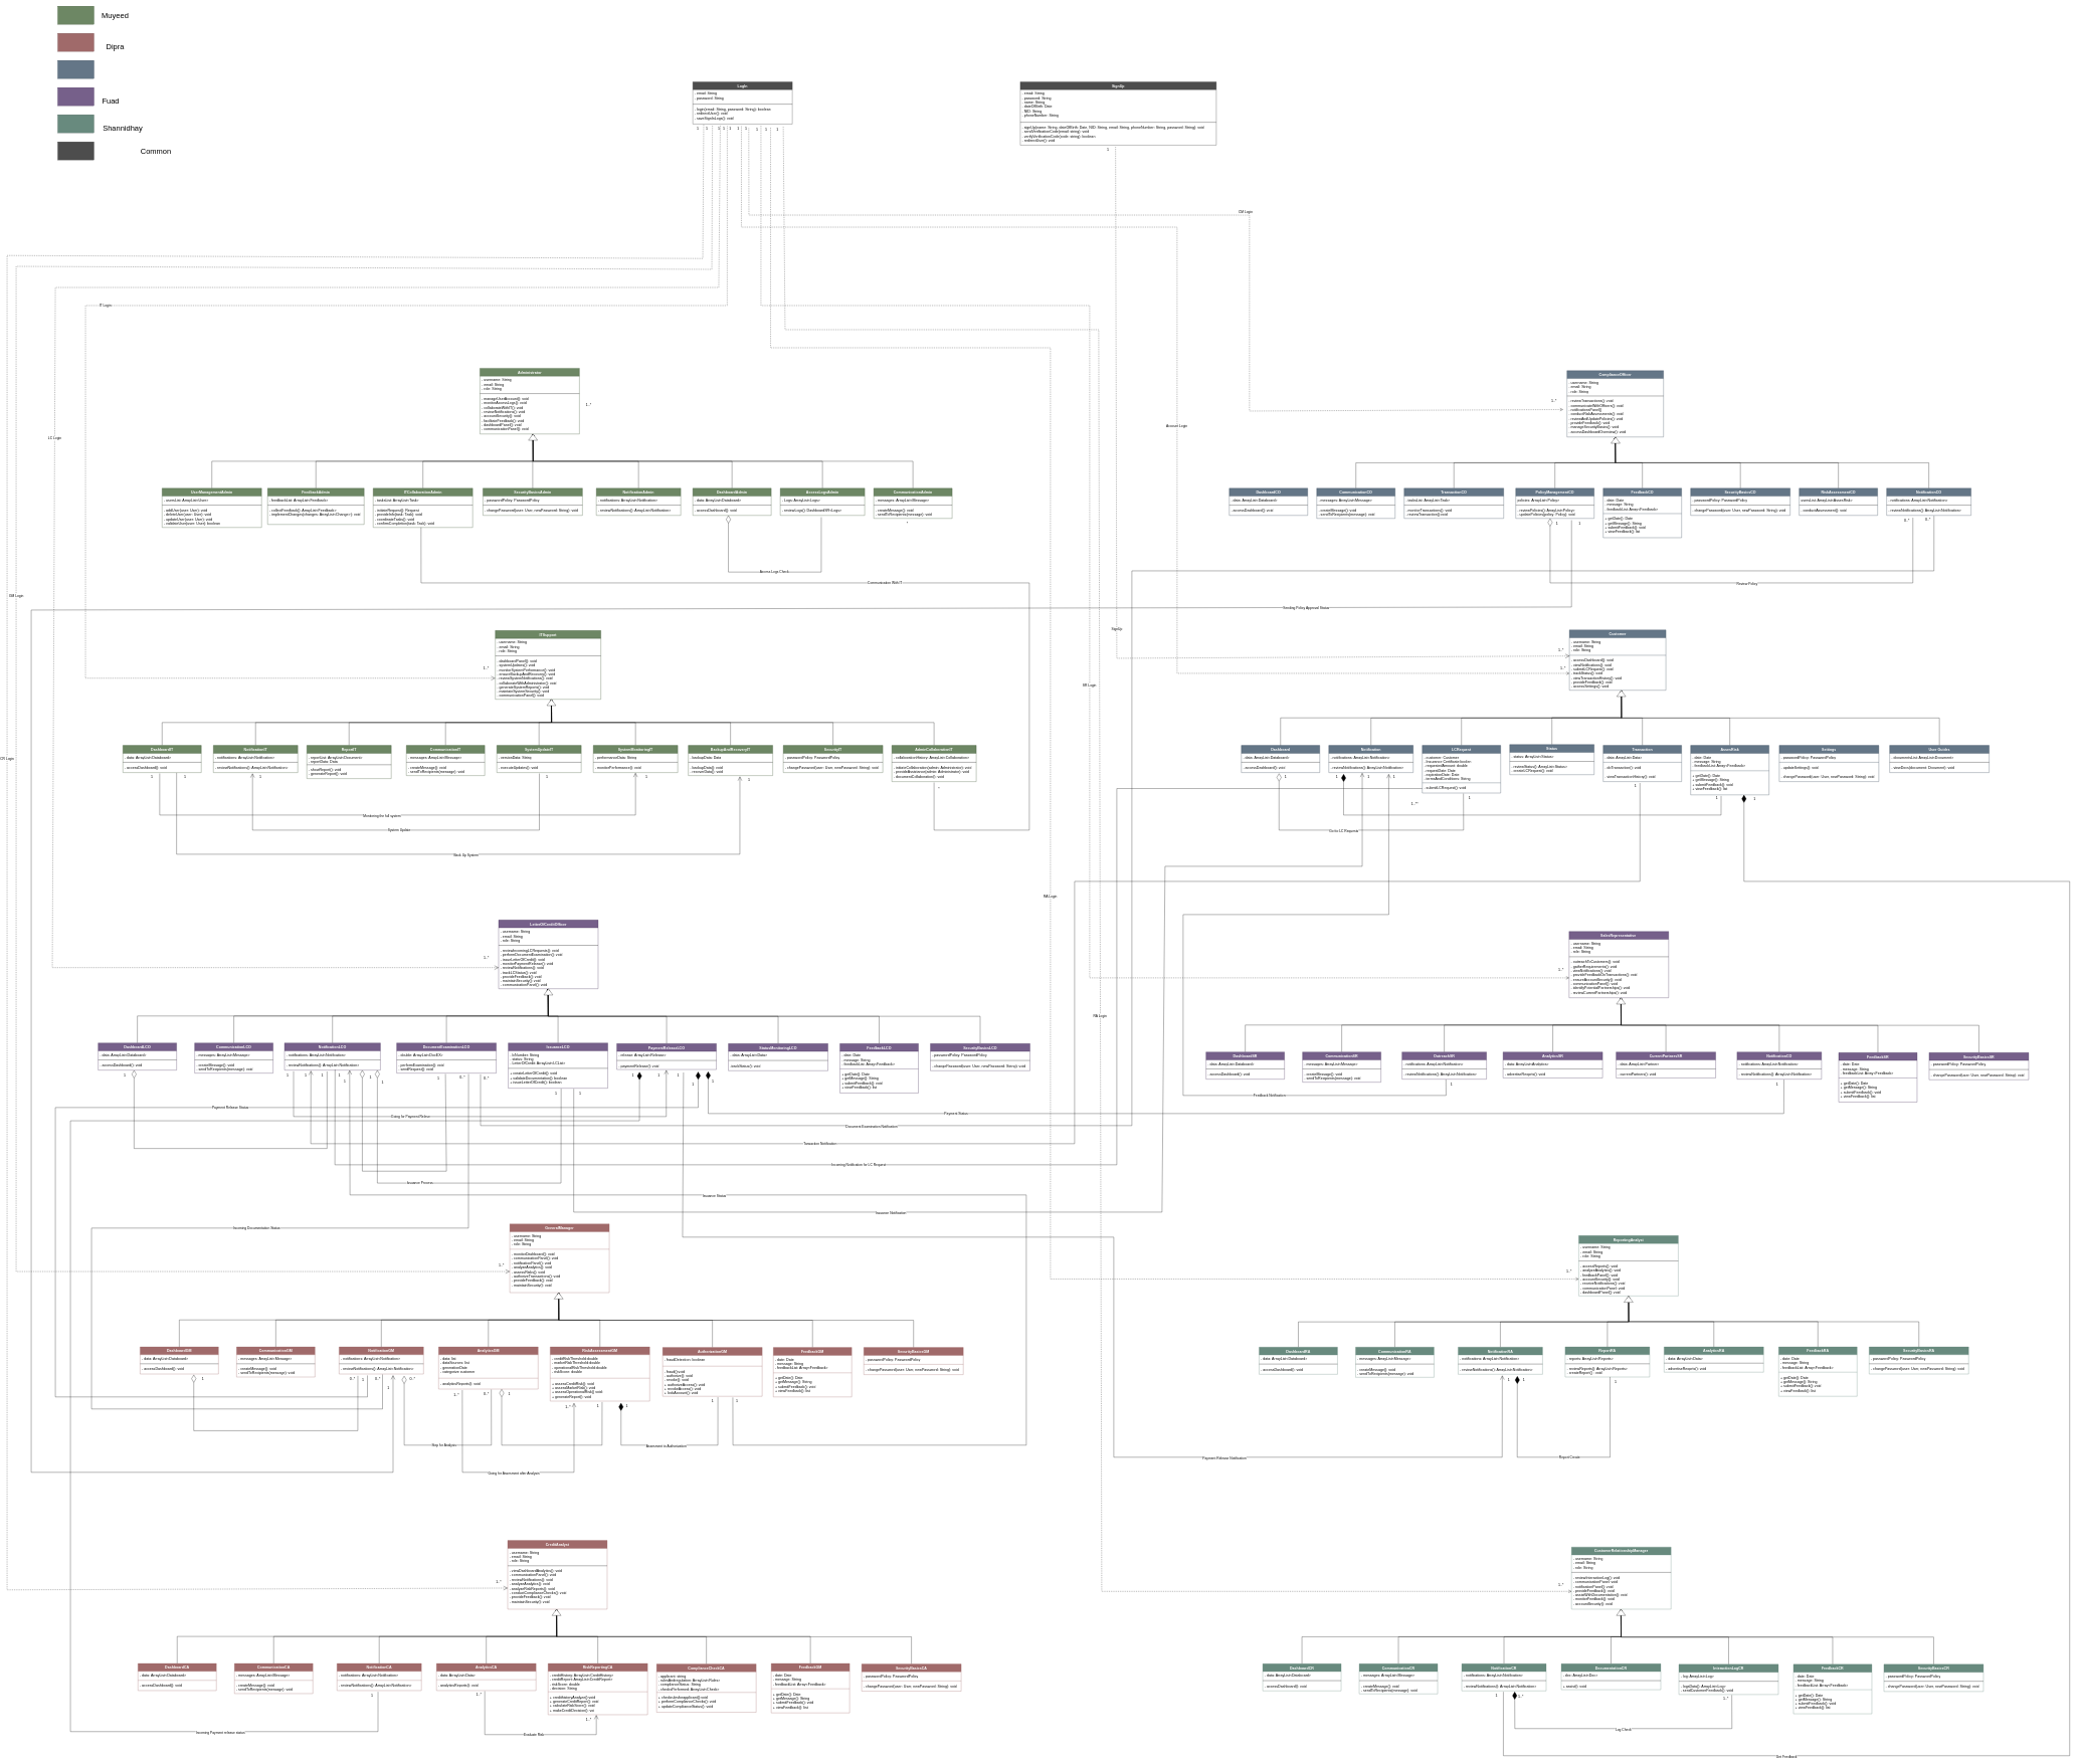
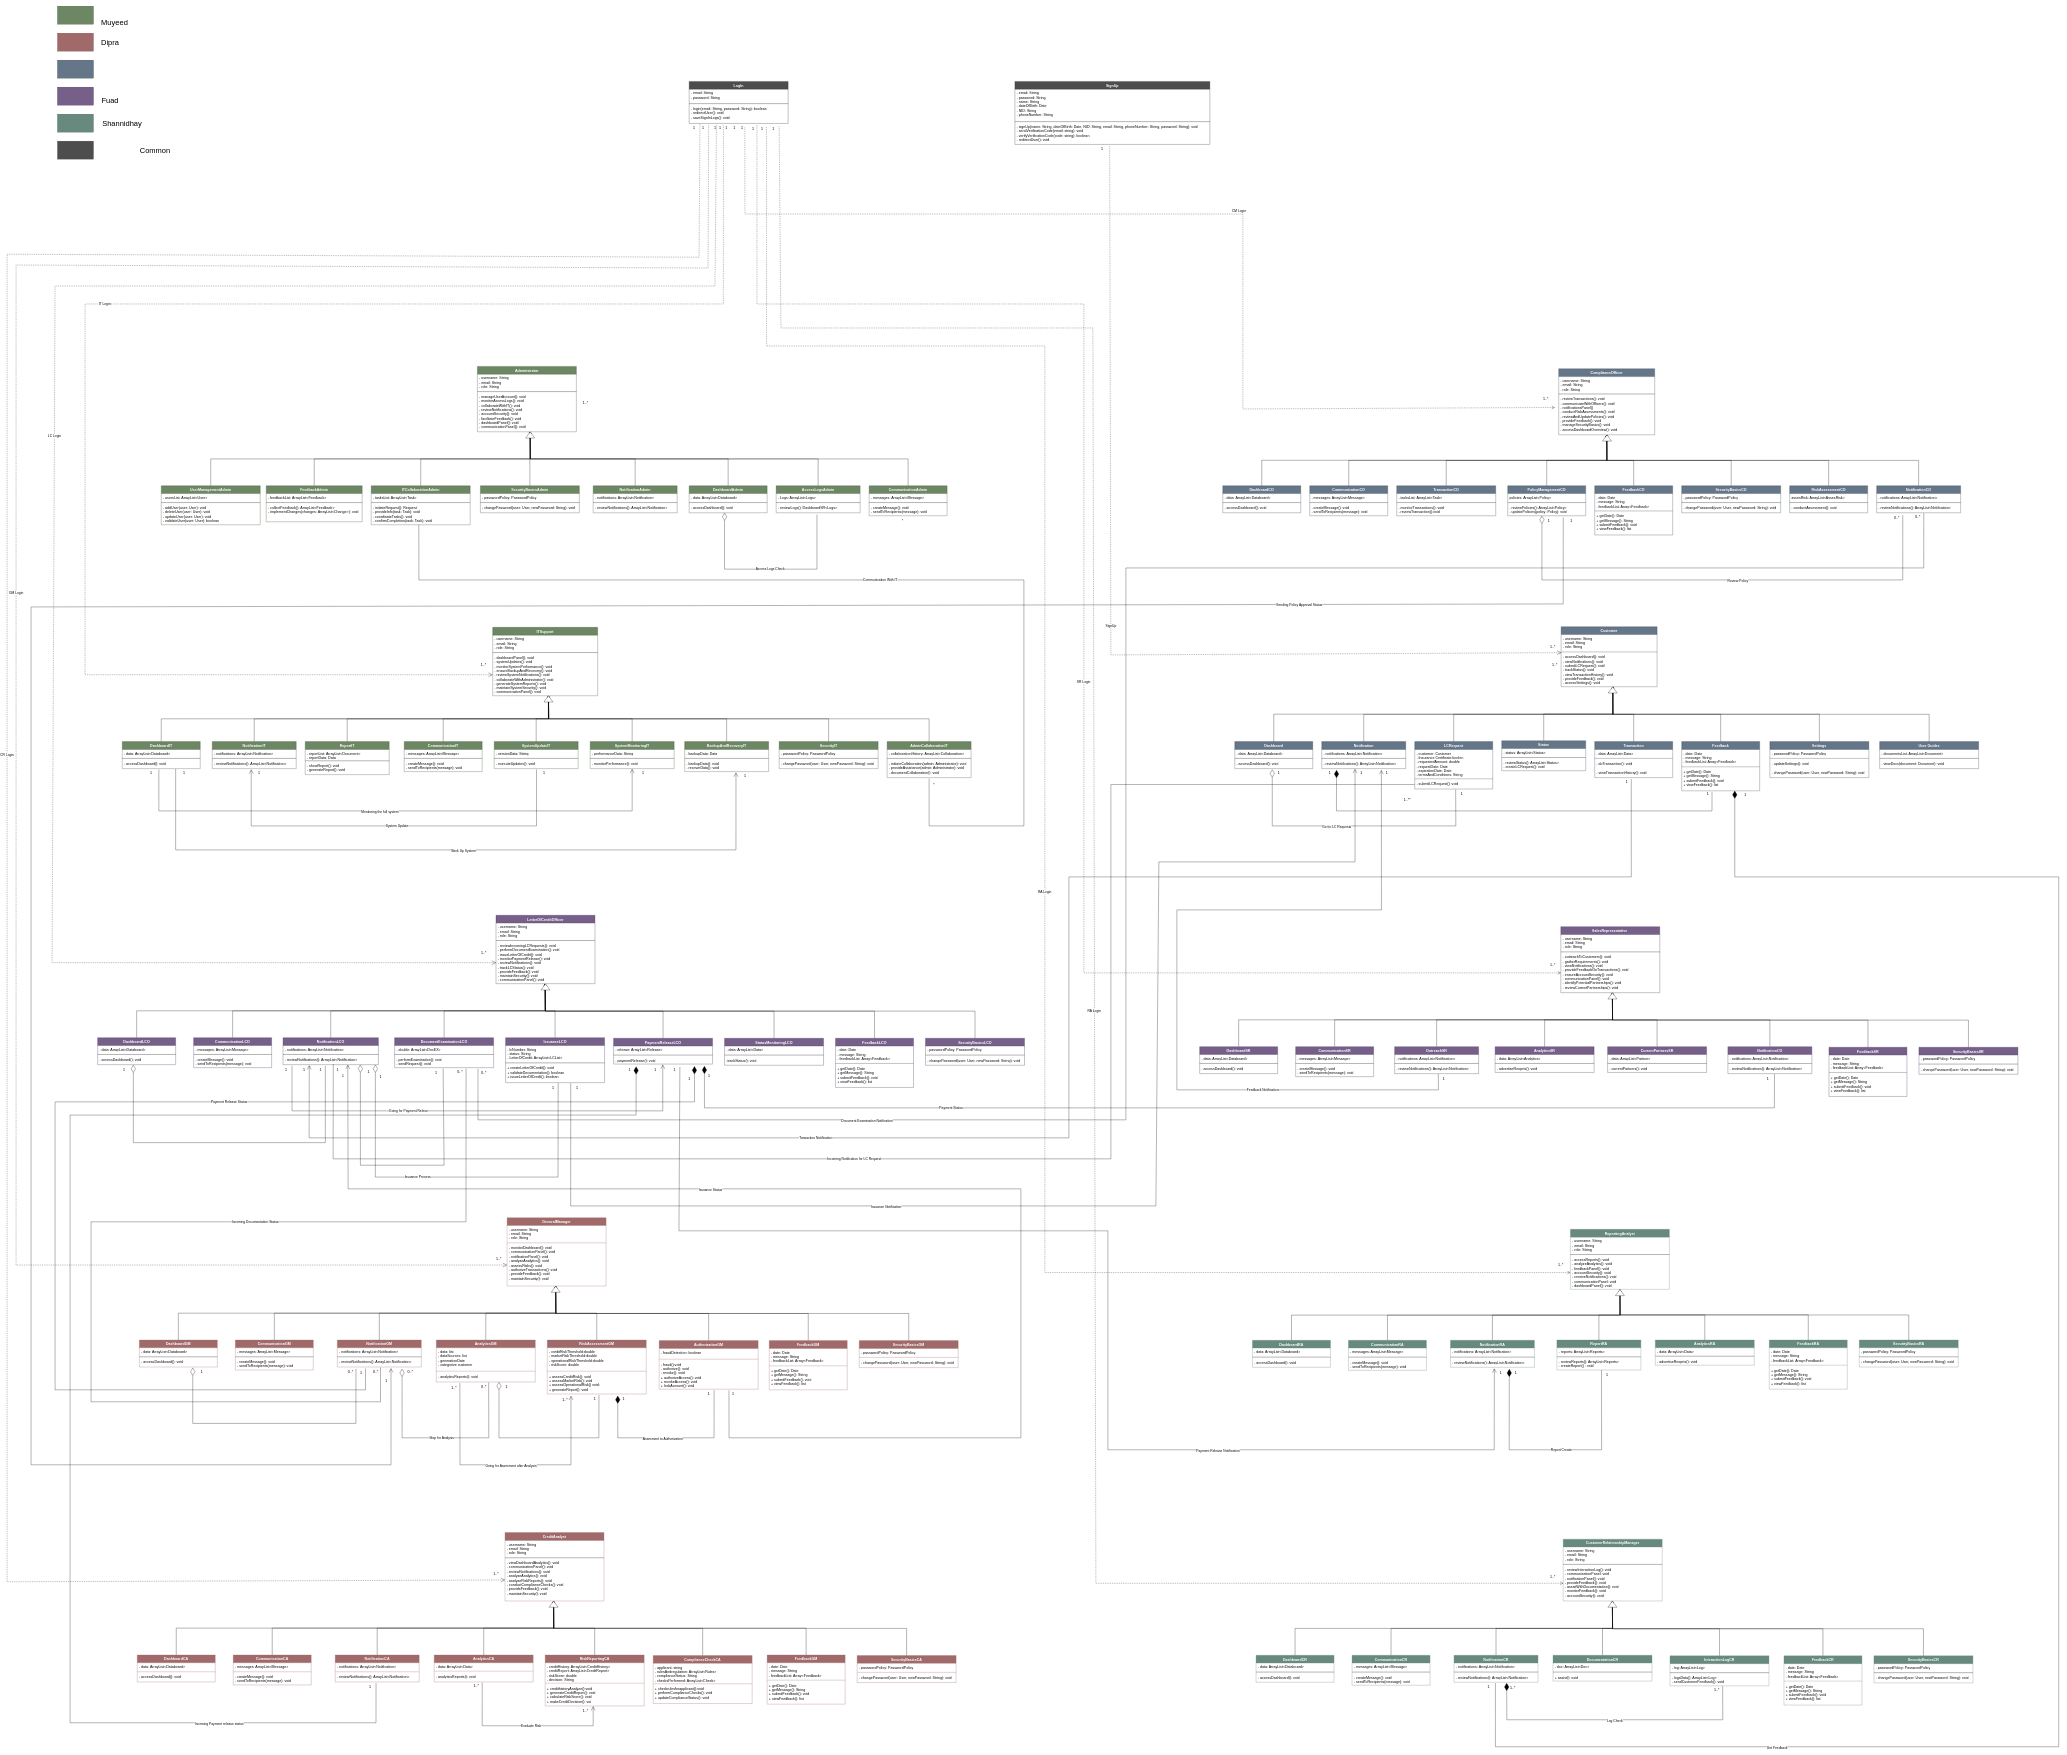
- <mxCell id="450" value="&lt;font style=&quot;font-size: 25px;&quot;&gt;Muyeed&lt;/font&gt;" style="text;html=1;align=center;verticalAlign=middle;resizable=0;points=[];autosize=1;strokeColor=none;fillColor=none;" parent="1" vertex="1"><mxGeometry x="323" y="30" width="110" height="40" as="geometry" /></mxCell>
+ <mxCell id="450" value="&lt;font style=&quot;font-size: 25px;&quot;&gt;Muyeed&lt;/font&gt;" style="text;html=1;align=center;verticalAlign=middle;resizable=0;points=[];autosize=1;strokeColor=none;fillColor=none;" parent="1" vertex="1"><mxGeometry x="323" y="55" width="110" height="40" as="geometry" /></mxCell>
- <mxCell id="451" value="&lt;font style=&quot;font-size: 25px;&quot;&gt;Dipra&lt;/font&gt;" style="text;html=1;align=center;verticalAlign=middle;resizable=0;points=[];autosize=1;strokeColor=none;fillColor=none;" parent="1" vertex="1"><mxGeometry x="338" y="135" width="80" height="40" as="geometry" /></mxCell>
+ <mxCell id="451" value="&lt;font style=&quot;font-size: 25px;&quot;&gt;Dipra&lt;/font&gt;" style="text;html=1;align=center;verticalAlign=middle;resizable=0;points=[];autosize=1;strokeColor=none;fillColor=none;" parent="1" vertex="1"><mxGeometry x="323" y="120" width="80" height="40" as="geometry" /></mxCell>
- <mxCell id="453" value="&lt;font style=&quot;font-size: 25px;&quot;&gt;Shannidhay&lt;/font&gt;" style="text;html=1;align=center;verticalAlign=middle;resizable=0;points=[];autosize=1;strokeColor=none;fillColor=none;" parent="1" vertex="1"><mxGeometry x="323" y="405" width="160" height="40" as="geometry" /></mxCell>
+ <mxCell id="453" value="&lt;font style=&quot;font-size: 25px;&quot;&gt;Shannidhay&lt;/font&gt;" style="text;html=1;align=center;verticalAlign=middle;resizable=0;points=[];autosize=1;strokeColor=none;fillColor=none;" parent="1" vertex="1"><mxGeometry x="323" y="390" width="160" height="40" as="geometry" /></mxCell>
- <mxCell id="473" value="" style="html=1;verticalAlign=bottom;endArrow=open;dashed=1;endSize=8;curved=0;rounded=0;exitX=0.488;exitY=1.113;exitDx=0;exitDy=0;exitPerimeter=0;entryX=0;entryY=0.5;entryDx=0;entryDy=0;" parent="1" source="439" target="92" edge="1"><mxGeometry relative="1" as="geometry"><mxPoint x="3960" y="1403" as="sourcePoint" /><mxPoint x="3910" y="1643" as="targetPoint" /><Array as="points"><mxPoint x="2455" y="753" /><mxPoint x="3900" y="753" /><mxPoint x="3900" y="2233" /></Array></mxGeometry></mxCell>
- <mxCell id="474" value="Account Login" style="edgeLabel;html=1;align=center;verticalAlign=middle;resizable=0;points=[];" parent="473" vertex="1" connectable="0"><mxGeometry x="0.07" y="10" relative="1" as="geometry"><mxPoint x="-12" as="offset" /></mxGeometry></mxCell>
+ <mxCell id="175" style="edgeStyle=orthogonalEdgeStyle;rounded=0;orthogonalLoop=1;jettySize=auto;html=1;exitX=0.5;exitY=0;exitDx=0;exitDy=0;entryX=0.505;entryY=1;entryDx=0;entryDy=0;entryPerimeter=0;" parent="1" source="85" target="74" edge="1"><mxGeometry relative="1" as="geometry" /></mxCell>
- <mxCell id="77" value="usersList: ArrayList&amp;lt;AssesRisk&amp;gt;" style="text;align=left;verticalAlign=top;spacingLeft=4;spacingRight=4;overflow=hidden;rotatable=0;points=[[0,0.5],[1,0.5]];portConstraint=eastwest;whiteSpace=wrap;html=1;gradientDirection=north;" parent="76" vertex="1"><mxGeometry y="26" width="260" height="26" as="geometry" /></mxCell>
+ <mxCell id="77" value="assesRisk: ArrayList&amp;lt;AssesRisk&amp;gt;" style="text;align=left;verticalAlign=top;spacingLeft=4;spacingRight=4;overflow=hidden;rotatable=0;points=[[0,0.5],[1,0.5]];portConstraint=eastwest;whiteSpace=wrap;html=1;gradientDirection=north;" parent="76" vertex="1"><mxGeometry y="26" width="260" height="26" as="geometry" /></mxCell>
+ <mxCell id="198" style="edgeStyle=orthogonalEdgeStyle;rounded=0;orthogonalLoop=1;jettySize=auto;html=1;exitX=0.5;exitY=0;exitDx=0;exitDy=0;entryX=0.542;entryY=1.001;entryDx=0;entryDy=0;entryPerimeter=0;" parent="1" source="109" target="92" edge="1"><mxGeometry relative="1" as="geometry" /></mxCell>
- <mxCell id="105" value="AssesRisk" style="swimlane;fontStyle=1;align=center;verticalAlign=top;childLayout=stackLayout;horizontal=1;startSize=26;horizontalStack=0;resizeParent=1;resizeParentMax=0;resizeLast=0;collapsible=1;marginBottom=0;whiteSpace=wrap;html=1;fillColor=#647687;fontColor=#ffffff;strokeColor=#314354;" parent="1" vertex="1"><mxGeometry x="5603" y="2472" width="260" height="164" as="geometry" /></mxCell>
+ <mxCell id="105" value="Feedback" style="swimlane;fontStyle=1;align=center;verticalAlign=top;childLayout=stackLayout;horizontal=1;startSize=26;horizontalStack=0;resizeParent=1;resizeParentMax=0;resizeLast=0;collapsible=1;marginBottom=0;whiteSpace=wrap;html=1;fillColor=#647687;fontColor=#ffffff;strokeColor=#314354;" parent="1" vertex="1"><mxGeometry x="5603" y="2472" width="260" height="164" as="geometry" /></mxCell>
